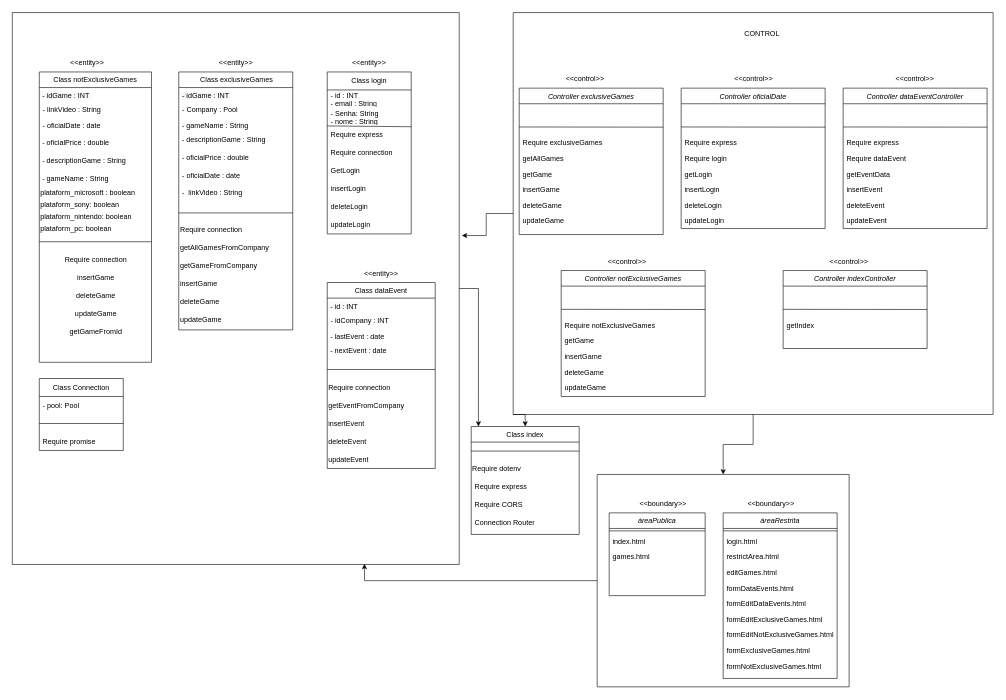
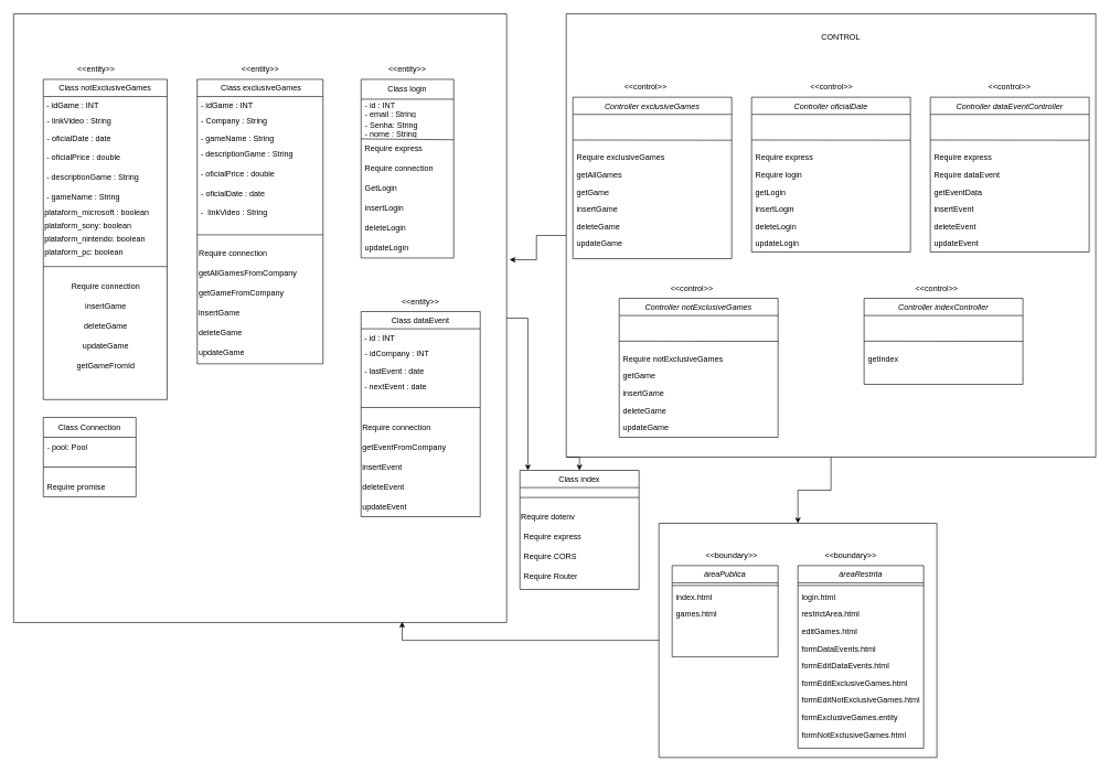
- <mxCell id="6" value="- Company : Pool" style="text;align=left;verticalAlign=top;spacingLeft=4;spacingRight=4;overflow=hidden;rotatable=0;points=[[0,0.5],[1,0.5]];portConstraint=eastwest;fontColor=#000000;" parent="4" vertex="1"><mxGeometry y="50" width="190" height="26" as="geometry" /></mxCell>
+ <mxCell id="6" value="- Company : String" style="text;align=left;verticalAlign=top;spacingLeft=4;spacingRight=4;overflow=hidden;rotatable=0;points=[[0,0.5],[1,0.5]];portConstraint=eastwest;fontColor=#000000;" parent="4" vertex="1"><mxGeometry y="50" width="190" height="26" as="geometry" /></mxCell>
- <mxCell id="143" value="Connection Router" style="text;strokeColor=none;fillColor=none;align=left;verticalAlign=middle;spacingLeft=4;spacingRight=4;overflow=hidden;points=[[0,0.5],[1,0.5]];portConstraint=eastwest;rotatable=0;whiteSpace=wrap;html=1;" vertex="1" parent="138"><mxGeometry y="146" width="180" height="30" as="geometry" /></mxCell>
+ <mxCell id="143" value="Require Router" style="text;strokeColor=none;fillColor=none;align=left;verticalAlign=middle;spacingLeft=4;spacingRight=4;overflow=hidden;points=[[0,0.5],[1,0.5]];portConstraint=eastwest;rotatable=0;whiteSpace=wrap;html=1;" vertex="1" parent="138"><mxGeometry y="146" width="180" height="30" as="geometry" /></mxCell>
- <mxCell id="133" value="formExclusiveGames.html" style="text;align=left;verticalAlign=top;spacingLeft=4;spacingRight=4;overflow=hidden;rotatable=0;points=[[0,0.5],[1,0.5]];portConstraint=eastwest;" parent="124" vertex="1"><mxGeometry y="216" width="190" height="26" as="geometry" /></mxCell>
+ <mxCell id="133" value="formExclusiveGames.entity" style="text;align=left;verticalAlign=top;spacingLeft=4;spacingRight=4;overflow=hidden;rotatable=0;points=[[0,0.5],[1,0.5]];portConstraint=eastwest;" parent="124" vertex="1"><mxGeometry y="216" width="190" height="26" as="geometry" /></mxCell>
